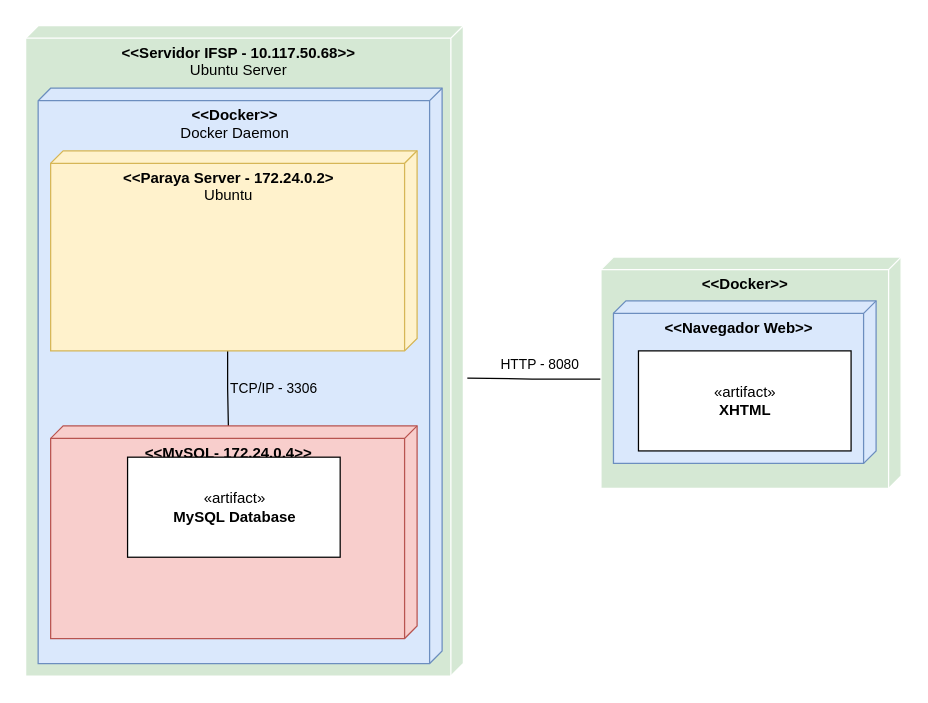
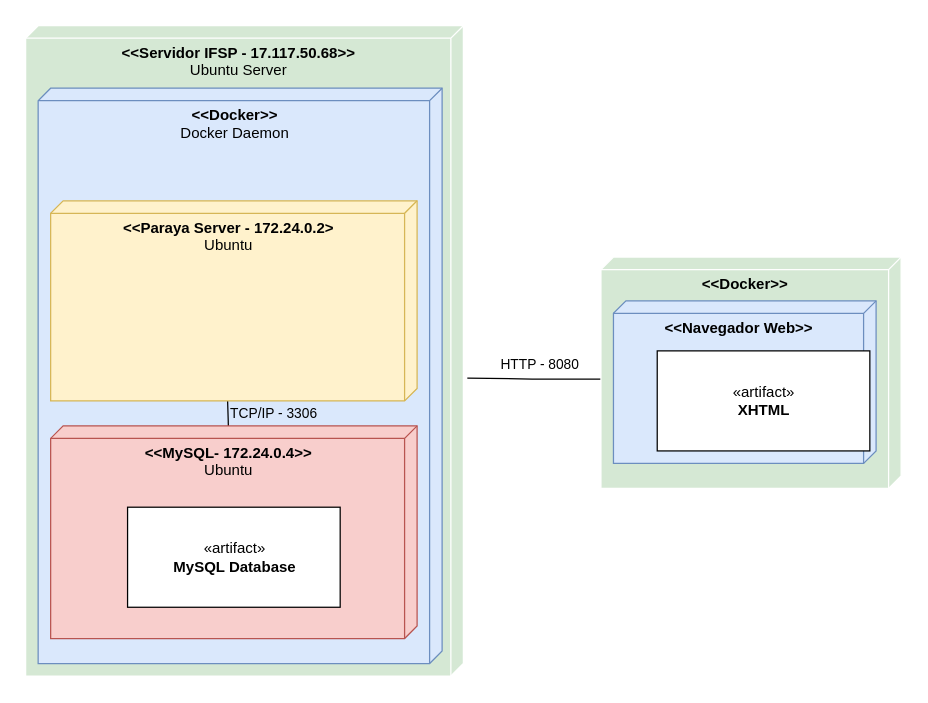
- <mxCell id="2" value="&lt;b&gt;&amp;lt;&amp;lt;Servidor IFSP - 10.117.50.68&amp;gt;&amp;gt;&lt;br&gt;&lt;/b&gt;Ubuntu Server" style="verticalAlign=top;align=center;spacingTop=8;spacingLeft=2;spacingRight=12;shape=cube;size=10;direction=south;fontStyle=0;html=1;labelBackgroundColor=none;fillColor=#d5e8d4;strokeColor=#FFFFFF;" parent="1" vertex="1"><mxGeometry x="20" y="20" width="350" height="520" as="geometry" /></mxCell>
+ <mxCell id="2" value="&lt;b&gt;&amp;lt;&amp;lt;Servidor IFSP - 17.117.50.68&amp;gt;&amp;gt;&lt;br&gt;&lt;/b&gt;Ubuntu Server" style="verticalAlign=top;align=center;spacingTop=8;spacingLeft=2;spacingRight=12;shape=cube;size=10;direction=south;fontStyle=0;html=1;labelBackgroundColor=none;fillColor=#d5e8d4;strokeColor=#FFFFFF;" parent="1" vertex="1"><mxGeometry x="20" y="20" width="350" height="520" as="geometry" /></mxCell>
- <mxCell id="5" value="&lt;b&gt;&amp;lt;&amp;lt;Paraya Server - 172.24.0.2&amp;gt;&lt;br&gt;&lt;/b&gt;Ubuntu" style="verticalAlign=top;align=center;spacingTop=8;spacingLeft=2;spacingRight=12;shape=cube;size=10;direction=south;fontStyle=0;html=1;fillColor=#fff2cc;strokeColor=#d6b656;" parent="1" vertex="1"><mxGeometry x="40" y="120" width="293" height="160" as="geometry" /></mxCell>
+ <mxCell id="5" value="&lt;b&gt;&amp;lt;&amp;lt;Paraya Server - 172.24.0.2&amp;gt;&lt;br&gt;&lt;/b&gt;Ubuntu" style="verticalAlign=top;align=center;spacingTop=8;spacingLeft=2;spacingRight=12;shape=cube;size=10;direction=south;fontStyle=0;html=1;fillColor=#fff2cc;strokeColor=#d6b656;" parent="1" vertex="1"><mxGeometry x="40" y="160" width="293" height="160" as="geometry" /></mxCell>
- <mxCell id="11" value="«artifact»&lt;br&gt;&lt;b&gt;XHTML&lt;/b&gt;" style="html=1;labelBackgroundColor=none;strokeColor=#000000;fontColor=none;" parent="1" vertex="1"><mxGeometry x="510" y="280" width="170" height="80" as="geometry" /></mxCell>
+ <mxCell id="11" value="«artifact»&lt;br&gt;&lt;b&gt;XHTML&lt;/b&gt;" style="html=1;labelBackgroundColor=none;strokeColor=#000000;fontColor=none;" parent="1" vertex="1"><mxGeometry x="525" y="280" width="170" height="80" as="geometry" /></mxCell>
- <mxCell id="12" value="«artifact»&lt;br&gt;&lt;b&gt;MySQL Database&lt;/b&gt;" style="html=1;labelBackgroundColor=none;strokeColor=#000000;fontColor=none;" parent="1" vertex="1"><mxGeometry x="101.5" y="365" width="170" height="80" as="geometry" /></mxCell>
+ <mxCell id="12" value="«artifact»&lt;br&gt;&lt;b&gt;MySQL Database&lt;/b&gt;" style="html=1;labelBackgroundColor=none;strokeColor=#000000;fontColor=none;" parent="1" vertex="1"><mxGeometry x="101.5" y="405" width="170" height="80" as="geometry" /></mxCell>
